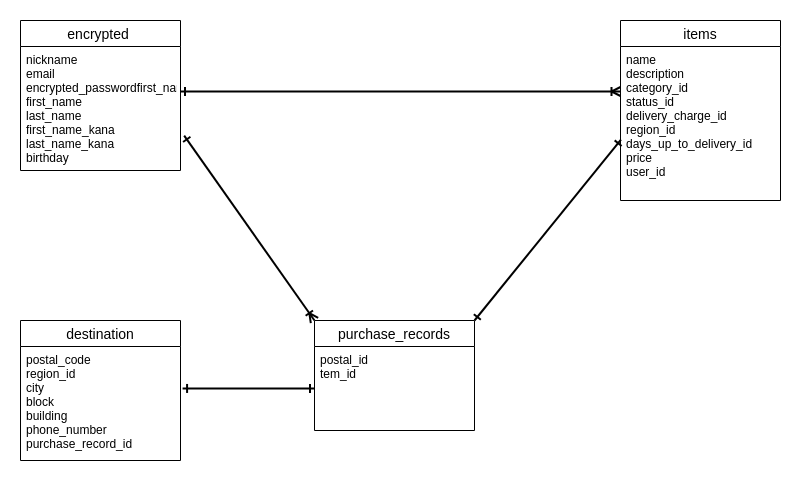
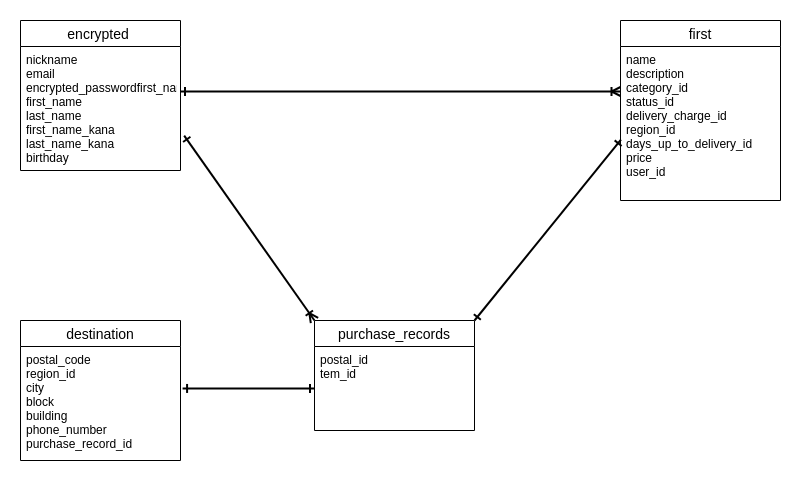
- <mxCell id="4" value="items" style="swimlane;fontStyle=0;childLayout=stackLayout;horizontal=1;startSize=26;horizontalStack=0;resizeParent=1;resizeParentMax=0;resizeLast=0;collapsible=1;marginBottom=0;align=center;fontSize=14;" parent="1" vertex="1"><mxGeometry x="620" y="20" width="160" height="180" as="geometry" /></mxCell>
+ <mxCell id="4" value="first" style="swimlane;fontStyle=0;childLayout=stackLayout;horizontal=1;startSize=26;horizontalStack=0;resizeParent=1;resizeParentMax=0;resizeLast=0;collapsible=1;marginBottom=0;align=center;fontSize=14;" parent="1" vertex="1"><mxGeometry x="620" y="20" width="160" height="180" as="geometry" /></mxCell>
